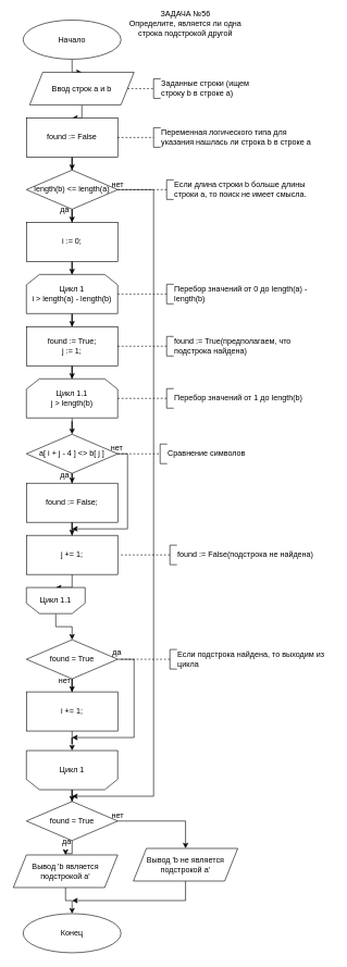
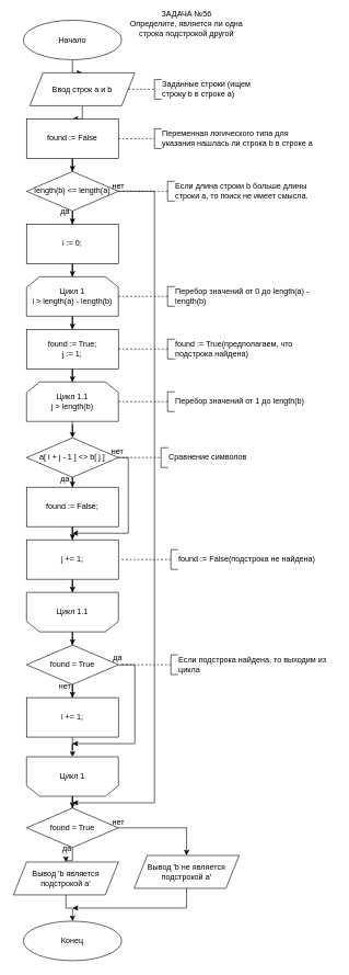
- <mxCell id="22" value="a[ i + j - 4 ] &amp;lt;&amp;gt; b[ j ]" style="rhombus;whiteSpace=wrap;html=1;" parent="1" vertex="1"><mxGeometry x="40" y="665" width="140" height="60" as="geometry" /></mxCell>
+ <mxCell id="22" value="a[ i + j - 1 ] &amp;lt;&amp;gt; b[ j ]" style="rhombus;whiteSpace=wrap;html=1;" parent="1" vertex="1"><mxGeometry x="40" y="665" width="140" height="60" as="geometry" /></mxCell>
- <mxCell id="26" value="Цикл 1.1" style="shape=loopLimit;whiteSpace=wrap;html=1;direction=west;" parent="1" vertex="1"><mxGeometry x="40" y="900" width="90" height="40" as="geometry" /></mxCell>
+ <mxCell id="26" value="Цикл 1.1" style="shape=loopLimit;whiteSpace=wrap;html=1;direction=west;" parent="1" vertex="1"><mxGeometry x="40" y="900" width="140" height="60" as="geometry" /></mxCell>
